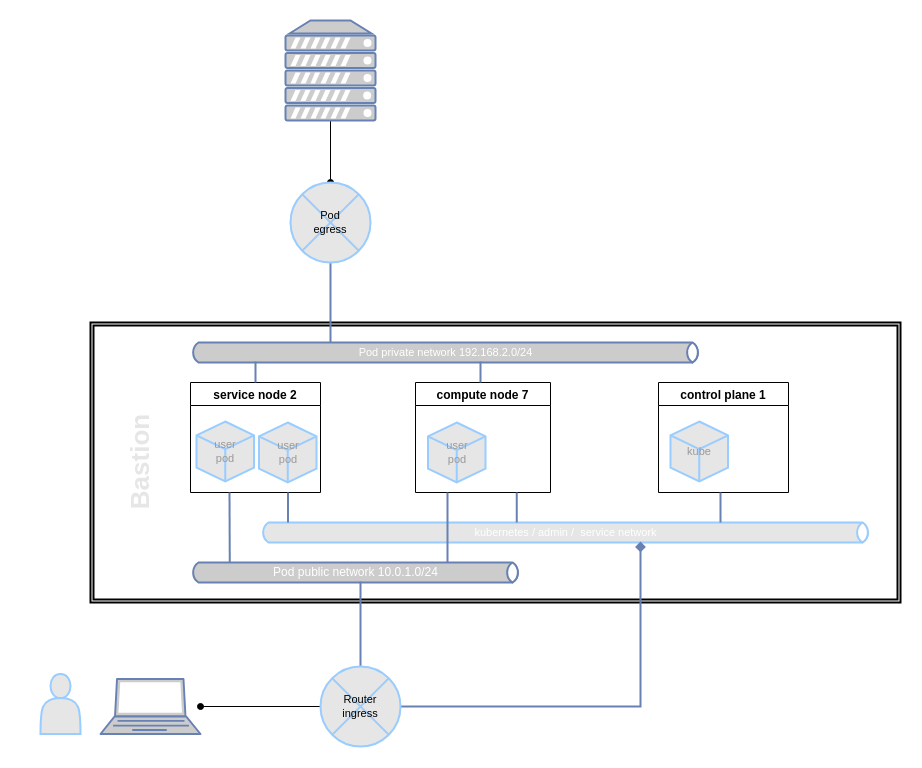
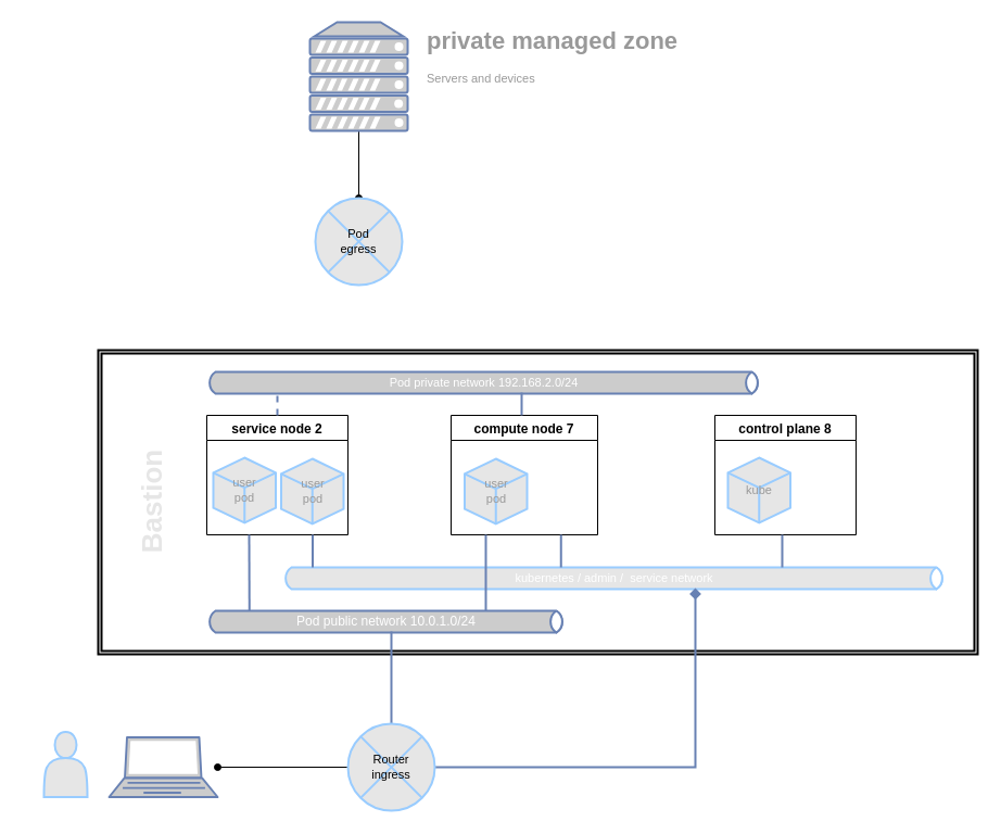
+ <mxCell id="31" value="&lt;h1&gt;private managed zone&lt;/h1&gt;&lt;p&gt;Servers and devices&lt;/p&gt;" style="text;html=1;strokeColor=none;fillColor=none;spacing=5;spacingTop=-20;whiteSpace=wrap;overflow=hidden;rounded=0;fontSize=11;fontColor=#999999;" vertex="1" parent="1"><mxGeometry x="387.5" y="20" width="312.5" height="120" as="geometry" /></mxCell>
- <mxCell id="16" value="" style="strokeColor=#6881B3;edgeStyle=none;rounded=0;endArrow=none;html=1;strokeWidth=2;fontSize=11;exitX=0.5;exitY=1;exitDx=0;exitDy=0;" edge="1" target="15" parent="1" source="30"><mxGeometry relative="1" as="geometry"><mxPoint x="260" y="262" as="sourcePoint" /></mxGeometry></mxCell>
- <mxCell id="17" value="" style="strokeColor=#6881B3;edgeStyle=none;rounded=0;endArrow=none;html=1;strokeWidth=2;fontSize=11;exitX=0.5;exitY=0;exitDx=0;exitDy=0;" edge="1" target="15" parent="1" source="4"><mxGeometry relative="1" as="geometry"><mxPoint x="420" y="382" as="sourcePoint" /></mxGeometry></mxCell>
+ <mxCell id="17" value="" style="strokeColor=#6881B3;edgeStyle=none;rounded=0;endArrow=none;html=1;strokeWidth=2;fontSize=11;exitX=0.5;exitY=0;exitDx=0;exitDy=0;dashed=1;" edge="1" target="15" parent="1" source="4"><mxGeometry relative="1" as="geometry"><mxPoint x="420" y="382" as="sourcePoint" /></mxGeometry></mxCell>
- <mxCell id="9" value="control plane 1" style="swimlane;" vertex="1" parent="1"><mxGeometry x="658" y="382" width="130" height="110" as="geometry" /></mxCell>
+ <mxCell id="9" value="control plane 8" style="swimlane;" vertex="1" parent="1"><mxGeometry x="658" y="382" width="130" height="110" as="geometry" /></mxCell>
